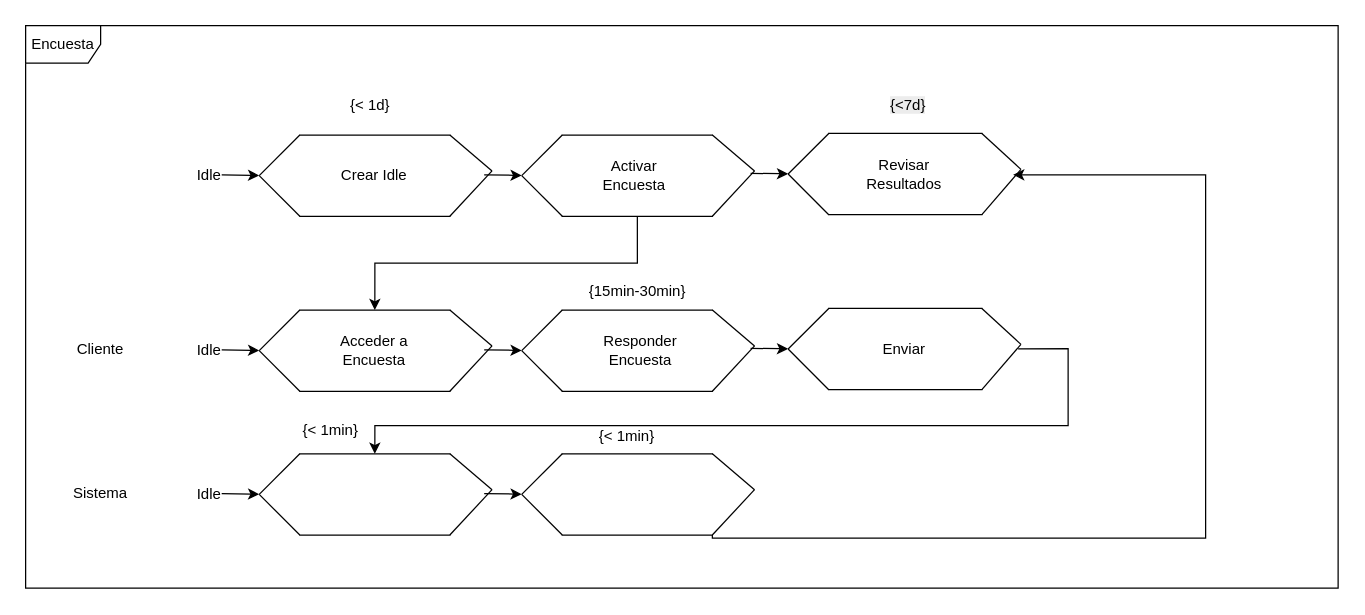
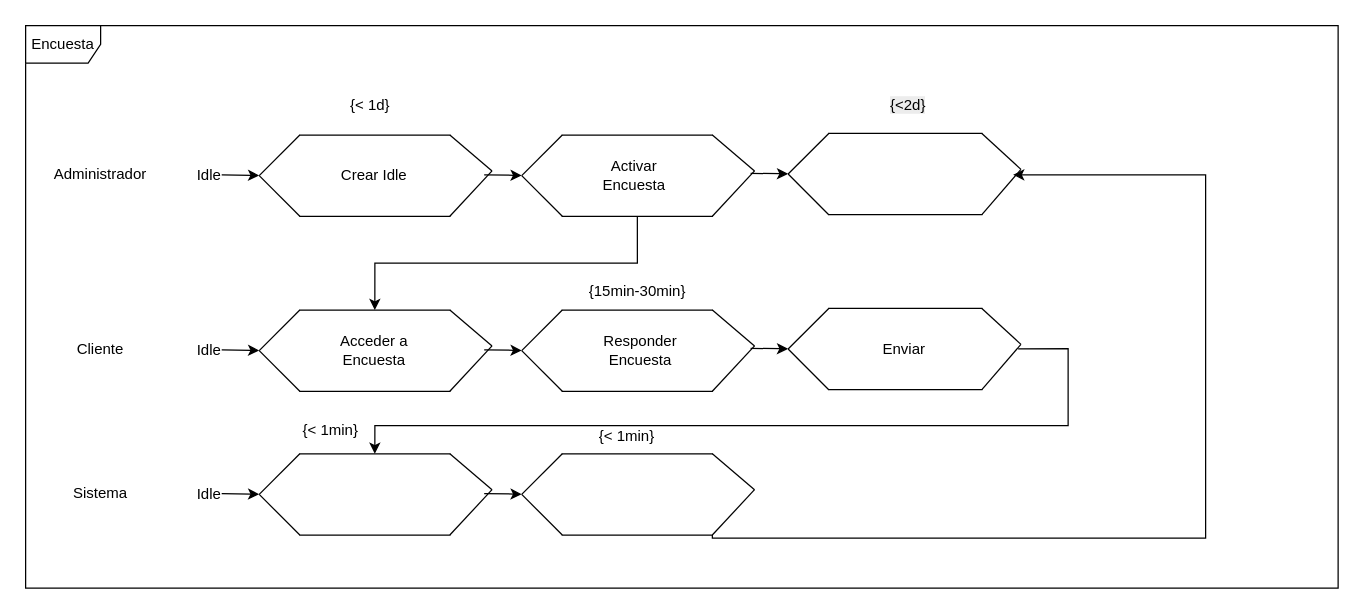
- <mxCell id="27" value="&lt;span style=&quot;color: rgb(0, 0, 0); font-family: Helvetica; font-size: 12px; font-style: normal; font-variant-ligatures: normal; font-variant-caps: normal; font-weight: 400; letter-spacing: normal; orphans: 2; text-align: left; text-indent: 0px; text-transform: none; widows: 2; word-spacing: 0px; -webkit-text-stroke-width: 0px; white-space: normal; background-color: rgb(236, 236, 236); text-decoration-thickness: initial; text-decoration-style: initial; text-decoration-color: initial; float: none; display: inline !important;&quot;&gt;&lt;font style=&quot;vertical-align: inherit;&quot;&gt;&lt;font style=&quot;vertical-align: inherit;&quot;&gt;&lt;font style=&quot;vertical-align: inherit;&quot;&gt;&lt;font style=&quot;vertical-align: inherit;&quot;&gt;&lt;font style=&quot;vertical-align: inherit;&quot;&gt;&lt;font style=&quot;vertical-align: inherit;&quot;&gt;{&amp;lt;7d}&lt;/font&gt;&lt;/font&gt;&lt;/font&gt;&lt;/font&gt;&lt;/font&gt;&lt;/font&gt;&lt;/span&gt;" style="text;whiteSpace=wrap;html=1;" vertex="1" parent="1"><mxGeometry x="710" y="70" width="40" height="40" as="geometry" /></mxCell>
+ <mxCell id="27" value="&lt;span style=&quot;color: rgb(0, 0, 0); font-family: Helvetica; font-size: 12px; font-style: normal; font-variant-ligatures: normal; font-variant-caps: normal; font-weight: 400; letter-spacing: normal; orphans: 2; text-align: left; text-indent: 0px; text-transform: none; widows: 2; word-spacing: 0px; -webkit-text-stroke-width: 0px; white-space: normal; background-color: rgb(236, 236, 236); text-decoration-thickness: initial; text-decoration-style: initial; text-decoration-color: initial; float: none; display: inline !important;&quot;&gt;&lt;font style=&quot;vertical-align: inherit;&quot;&gt;&lt;font style=&quot;vertical-align: inherit;&quot;&gt;&lt;font style=&quot;vertical-align: inherit;&quot;&gt;&lt;font style=&quot;vertical-align: inherit;&quot;&gt;&lt;font style=&quot;vertical-align: inherit;&quot;&gt;&lt;font style=&quot;vertical-align: inherit;&quot;&gt;{&amp;lt;2d}&lt;/font&gt;&lt;/font&gt;&lt;/font&gt;&lt;/font&gt;&lt;/font&gt;&lt;/font&gt;&lt;/span&gt;" style="text;whiteSpace=wrap;html=1;" vertex="1" parent="1"><mxGeometry x="710" y="70" width="40" height="40" as="geometry" /></mxCell>
+ <mxCell id="28" value="Administrador" style="text;html=1;align=center;verticalAlign=middle;whiteSpace=wrap;rounded=0;" vertex="1" parent="1"><mxGeometry x="50" y="123.75" width="60" height="30" as="geometry" /></mxCell>
- <mxCell id="25" value="&lt;span style=&quot;text-align: left;&quot;&gt;&lt;font style=&quot;vertical-align: inherit;&quot;&gt;&lt;font style=&quot;vertical-align: inherit;&quot;&gt;Revisar Resultados&lt;/font&gt;&lt;/font&gt;&lt;/span&gt;" style="text;html=1;align=center;verticalAlign=middle;whiteSpace=wrap;rounded=0;" vertex="1" parent="1"><mxGeometry x="692.5" y="123.75" width="60" height="30" as="geometry" /></mxCell>
